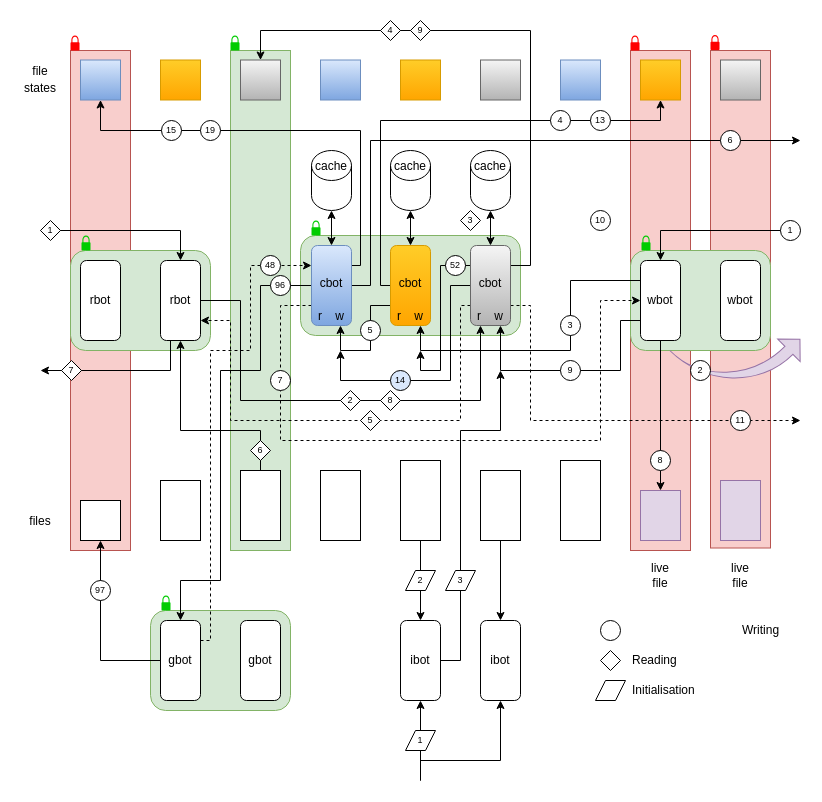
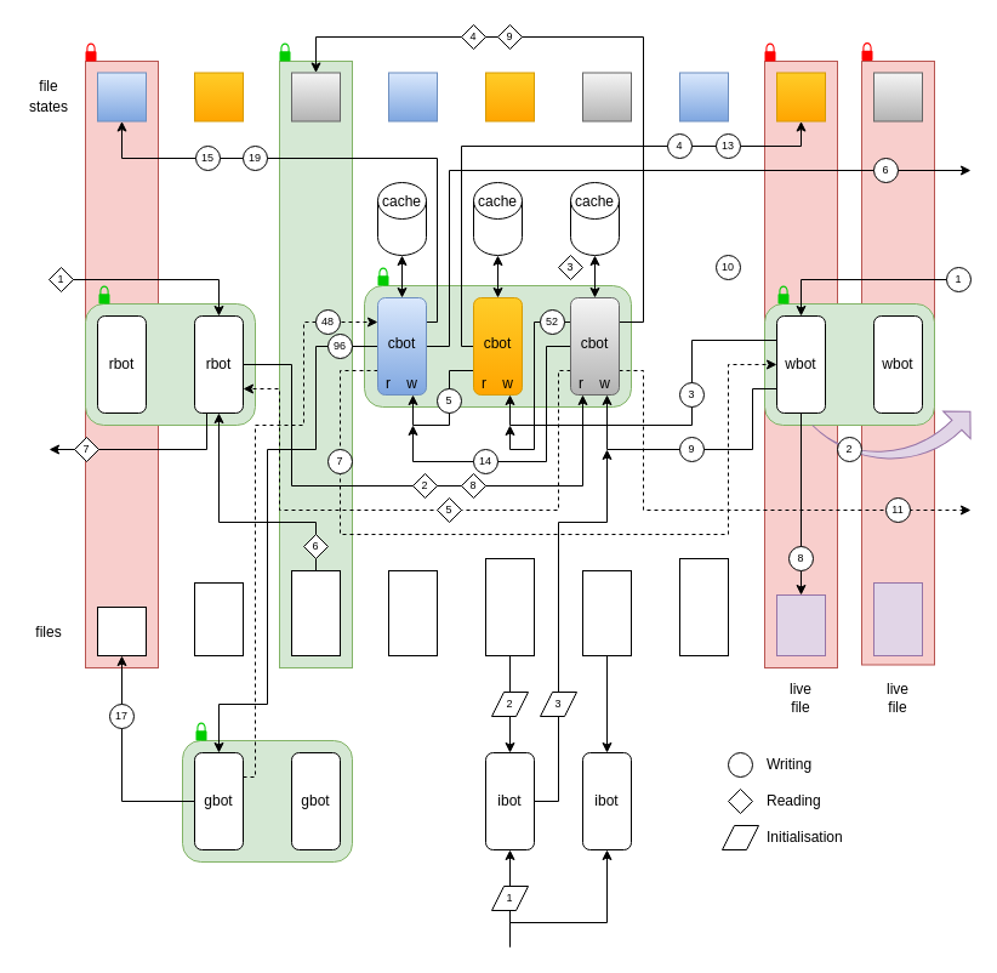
- <mxCell id="119" value="14" style="ellipse;whiteSpace=wrap;html=1;aspect=fixed;labelBorderColor=none;fontSize=9;align=center;verticalAlign=middle;fillColor=#dae8fc;" vertex="1" parent="1"><mxGeometry x="390" y="370" width="20" height="20" as="geometry" /></mxCell>
+ <mxCell id="119" value="14" style="ellipse;whiteSpace=wrap;html=1;aspect=fixed;labelBorderColor=none;fontSize=9;align=center;verticalAlign=middle;" vertex="1" parent="1"><mxGeometry x="390" y="370" width="20" height="20" as="geometry" /></mxCell>
- <mxCell id="75" value="97" style="ellipse;whiteSpace=wrap;html=1;aspect=fixed;labelBorderColor=none;fontSize=9;align=center;verticalAlign=middle;" vertex="1" parent="1"><mxGeometry x="90" y="580" width="20" height="20" as="geometry" /></mxCell>
+ <mxCell id="75" value="17" style="ellipse;whiteSpace=wrap;html=1;aspect=fixed;labelBorderColor=none;fontSize=9;align=center;verticalAlign=middle;" vertex="1" parent="1"><mxGeometry x="90" y="580" width="20" height="20" as="geometry" /></mxCell>
- <mxCell id="97" value="Writing" style="text;html=1;strokeColor=none;fillColor=none;align=left;verticalAlign=middle;whiteSpace=wrap;rounded=0;labelBorderColor=none;fontSize=12;" vertex="1" parent="1"><mxGeometry x="740" y="615" width="40" height="30" as="geometry" /></mxCell>
+ <mxCell id="97" value="Writing" style="text;html=1;strokeColor=none;fillColor=none;align=left;verticalAlign=middle;whiteSpace=wrap;rounded=0;labelBorderColor=none;fontSize=12;" vertex="1" parent="1"><mxGeometry x="630" y="615" width="40" height="30" as="geometry" /></mxCell>
